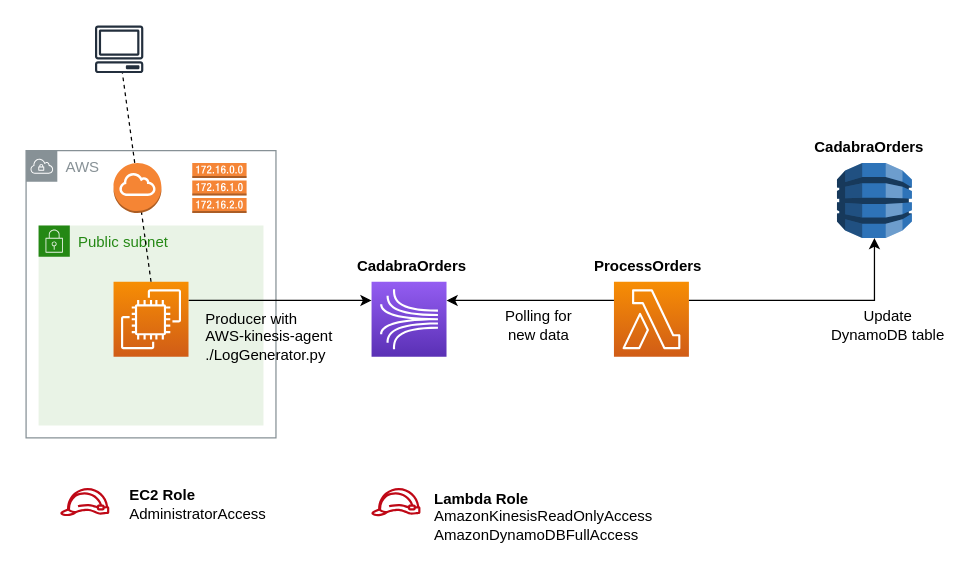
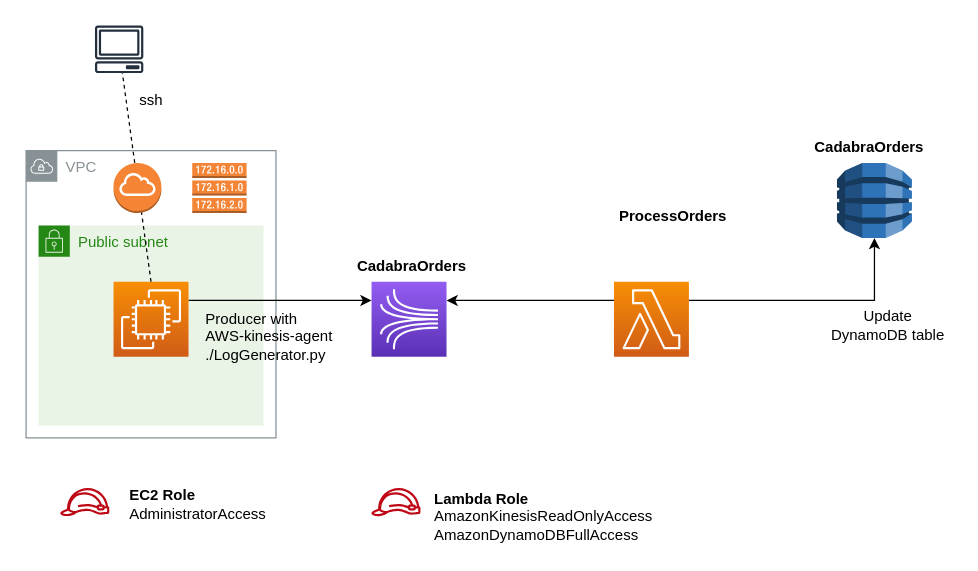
+ <mxCell id="23" value="ssh" style="text;html=1;strokeColor=none;fillColor=none;align=center;verticalAlign=middle;whiteSpace=wrap;rounded=0;" vertex="1" parent="1"><mxGeometry x="82.5" y="70" width="75" height="20" as="geometry" /></mxCell>
- <mxCell id="2" value="AWS" style="sketch=0;outlineConnect=0;gradientColor=none;html=1;whiteSpace=wrap;fontSize=12;fontStyle=0;shape=mxgraph.aws4.group;grIcon=mxgraph.aws4.group_vpc;strokeColor=#879196;fillColor=none;verticalAlign=top;align=left;spacingLeft=30;fontColor=#879196;dashed=0;" vertex="1" parent="1"><mxGeometry x="20" y="120" width="200" height="230" as="geometry" /></mxCell>
+ <mxCell id="2" value="VPC" style="sketch=0;outlineConnect=0;gradientColor=none;html=1;whiteSpace=wrap;fontSize=12;fontStyle=0;shape=mxgraph.aws4.group;grIcon=mxgraph.aws4.group_vpc;strokeColor=#879196;fillColor=none;verticalAlign=top;align=left;spacingLeft=30;fontColor=#879196;dashed=0;" vertex="1" parent="1"><mxGeometry x="20" y="120" width="200" height="230" as="geometry" /></mxCell>
- <mxCell id="16" value="&lt;b&gt;ProcessOrders&lt;/b&gt;" style="text;html=1;strokeColor=none;fillColor=none;align=center;verticalAlign=middle;whiteSpace=wrap;rounded=0;" vertex="1" parent="1"><mxGeometry x="468" y="200" width="100" height="25" as="geometry" /></mxCell>
+ <mxCell id="16" value="&lt;b&gt;ProcessOrders&lt;/b&gt;" style="text;html=1;strokeColor=none;fillColor=none;align=center;verticalAlign=middle;whiteSpace=wrap;rounded=0;" vertex="1" parent="1"><mxGeometry x="488" y="160" width="100" height="25" as="geometry" /></mxCell>
- <mxCell id="19" value="Polling for new data" style="text;html=1;strokeColor=none;fillColor=none;align=center;verticalAlign=middle;whiteSpace=wrap;rounded=0;" vertex="1" parent="1"><mxGeometry x="393" y="250" width="75" height="20" as="geometry" /></mxCell>
